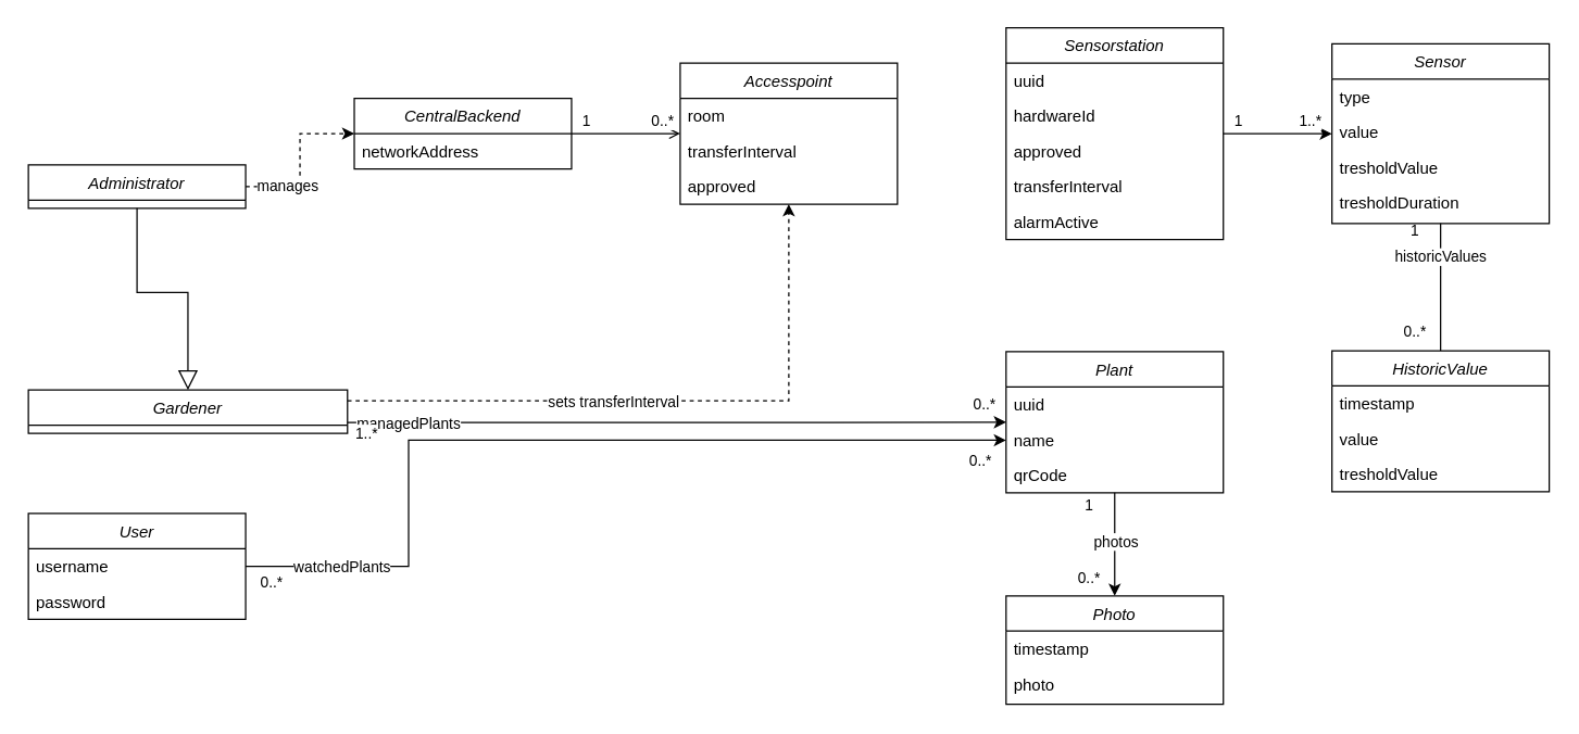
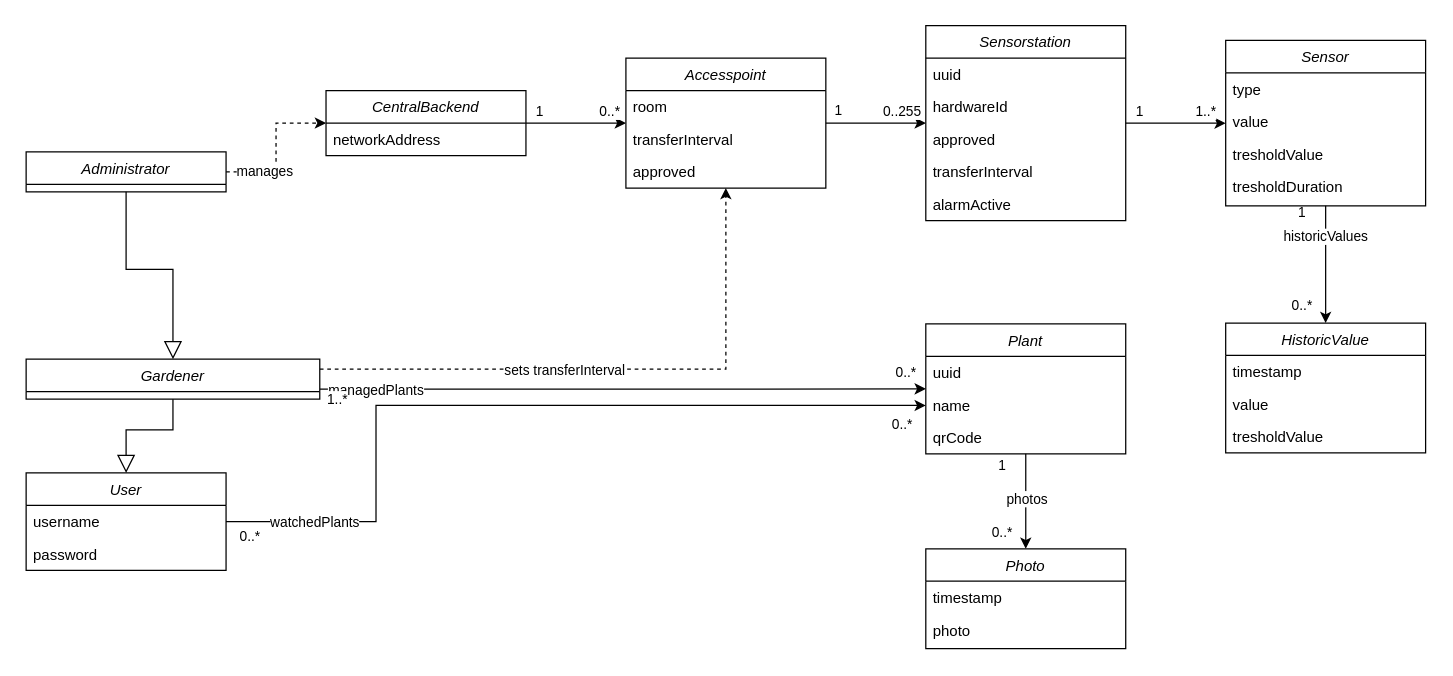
- <mxCell id="25" style="edgeStyle=orthogonalEdgeStyle;rounded=0;orthogonalLoop=1;jettySize=auto;html=1;endArrow=open;" edge="1" parent="1" source="28" target="4"><mxGeometry relative="1" as="geometry" /></mxCell>
+ <mxCell id="25" style="edgeStyle=orthogonalEdgeStyle;rounded=0;orthogonalLoop=1;jettySize=auto;html=1;" edge="1" parent="1" source="28" target="4"><mxGeometry relative="1" as="geometry" /></mxCell>
+ <mxCell id="2" value="1" style="edgeStyle=orthogonalEdgeStyle;rounded=0;orthogonalLoop=1;jettySize=auto;html=1;" edge="1" parent="1" source="4" target="11"><mxGeometry x="-0.75" y="10" relative="1" as="geometry"><mxPoint as="offset" /></mxGeometry></mxCell>
+ <mxCell id="3" value="0..255" style="edgeLabel;html=1;align=center;verticalAlign=middle;resizable=0;points=[];" vertex="1" connectable="0" parent="2"><mxGeometry x="0.633" y="1" relative="1" as="geometry"><mxPoint x="-5" y="-9" as="offset" /></mxGeometry></mxCell>
- <mxCell id="17" value="historicValues" style="edgeStyle=orthogonalEdgeStyle;rounded=0;orthogonalLoop=1;jettySize=auto;html=1;entryX=0.5;entryY=0;entryDx=0;entryDy=0;endArrow=none;" edge="1" parent="1" source="20" target="41"><mxGeometry x="-0.474" relative="1" as="geometry"><mxPoint as="offset" /></mxGeometry></mxCell>
+ <mxCell id="17" value="historicValues" style="edgeStyle=orthogonalEdgeStyle;rounded=0;orthogonalLoop=1;jettySize=auto;html=1;entryX=0.5;entryY=0;entryDx=0;entryDy=0;" edge="1" parent="1" source="20" target="41"><mxGeometry x="-0.474" relative="1" as="geometry"><mxPoint as="offset" /></mxGeometry></mxCell>
+ <mxCell id="54" style="edgeStyle=orthogonalEdgeStyle;rounded=0;orthogonalLoop=1;jettySize=auto;html=1;entryX=0.5;entryY=0;entryDx=0;entryDy=0;endArrow=block;endFill=0;endSize=12;" edge="1" parent="1" source="55" target="60"><mxGeometry relative="1" as="geometry" /></mxCell>
